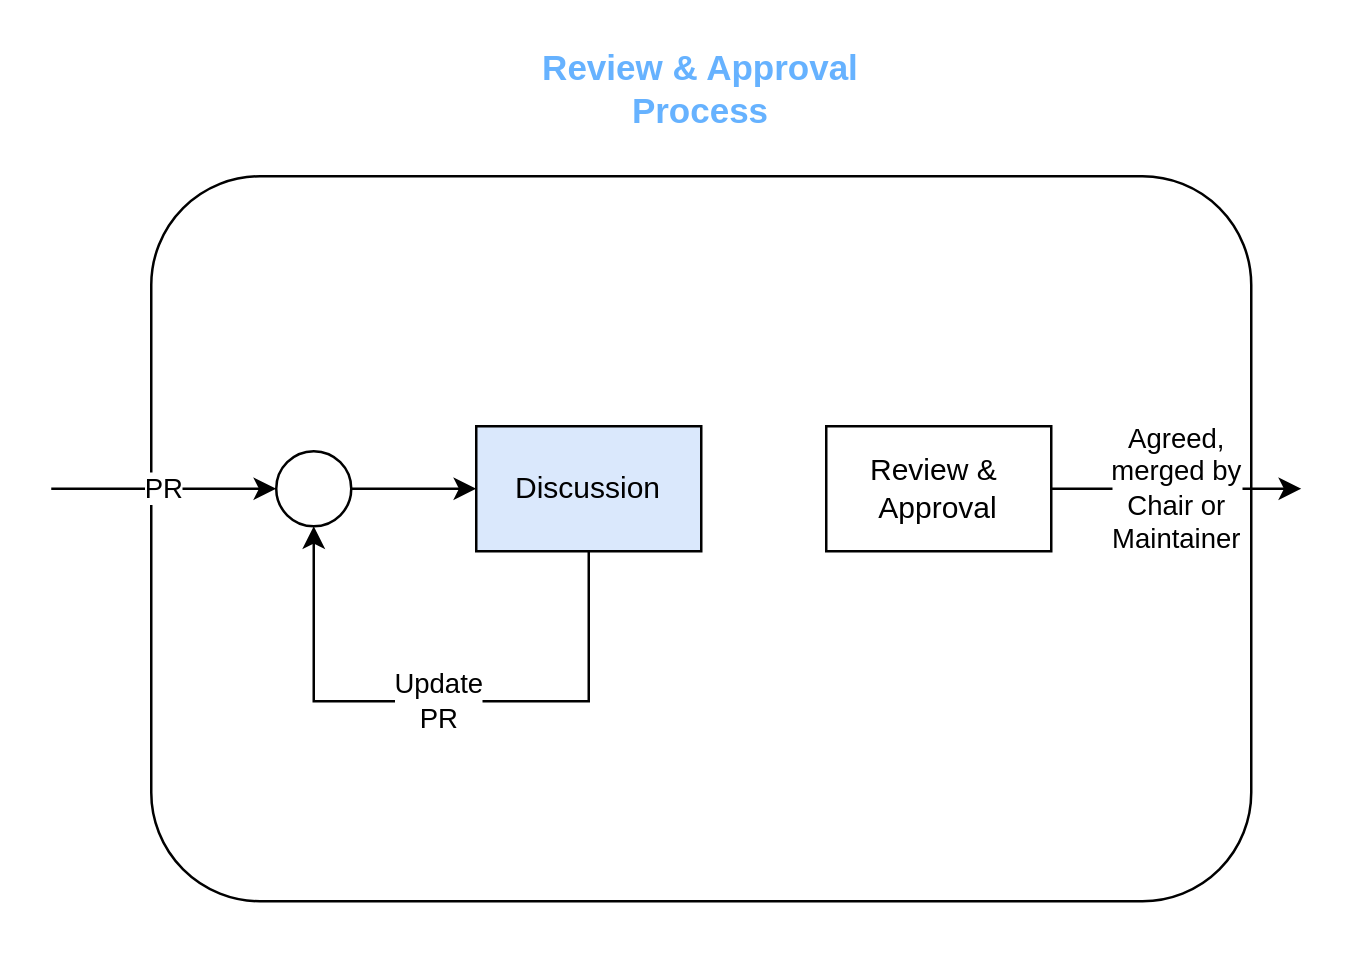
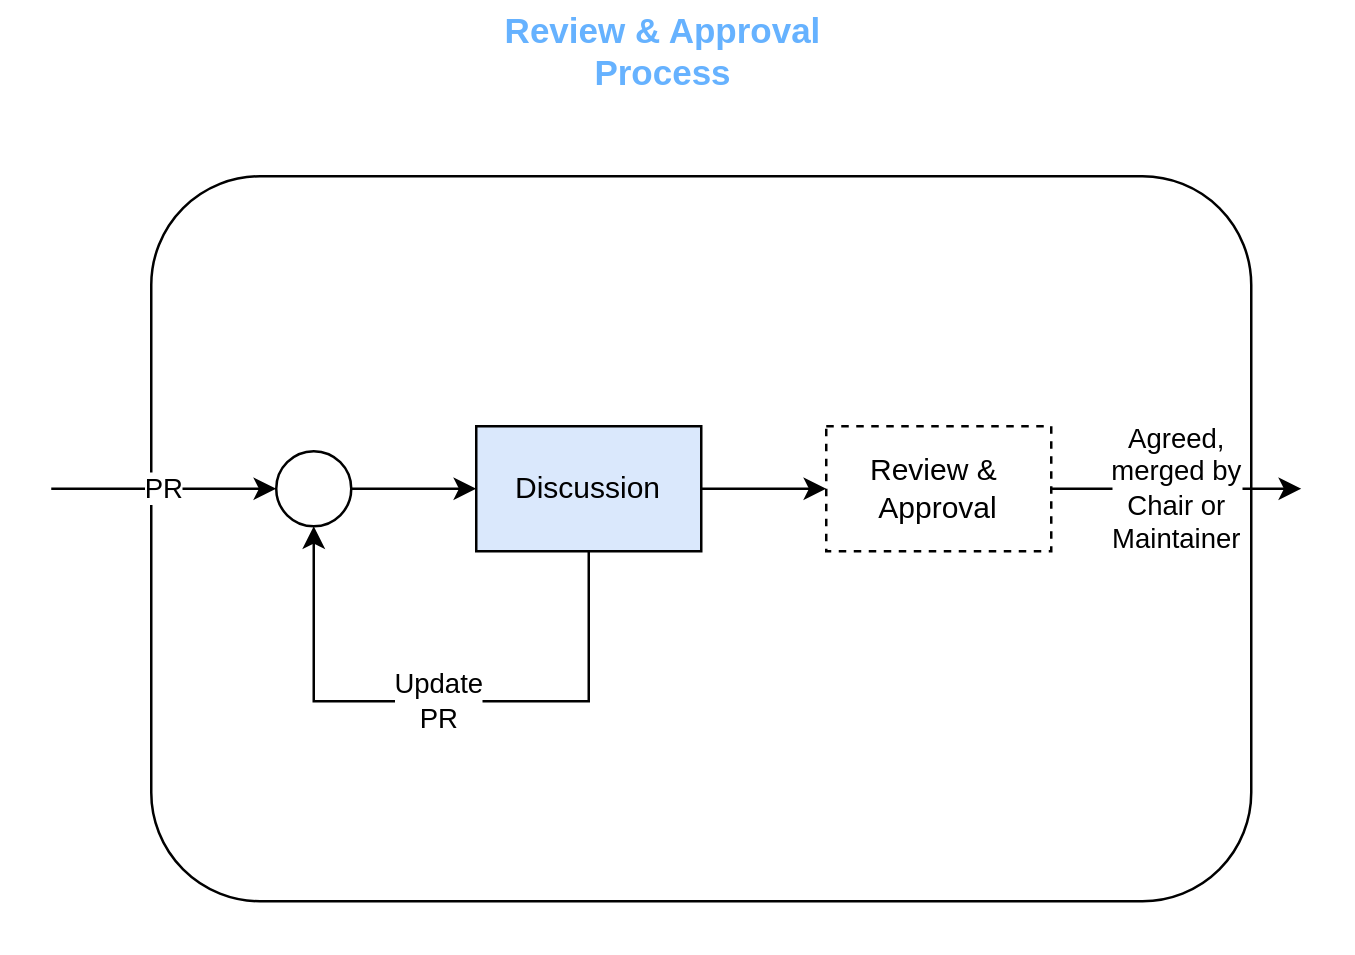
- <mxCell id="11" value="&lt;font color=&quot;#66b2ff&quot;&gt;&lt;b&gt;&lt;font style=&quot;font-size: 14px;&quot;&gt;Review &amp;amp; Approval Process&lt;/font&gt;&lt;/b&gt;&lt;/font&gt;" style="text;html=1;strokeColor=none;fillColor=none;align=center;verticalAlign=middle;whiteSpace=wrap;rounded=0;" vertex="1" parent="1"><mxGeometry x="205" y="20" width="150" height="30" as="geometry" /></mxCell>
+ <mxCell id="11" value="&lt;font color=&quot;#66b2ff&quot;&gt;&lt;b&gt;&lt;font style=&quot;font-size: 14px;&quot;&gt;Review &amp;amp; Approval Process&lt;/font&gt;&lt;/b&gt;&lt;/font&gt;" style="text;html=1;strokeColor=none;fillColor=none;align=center;verticalAlign=middle;whiteSpace=wrap;rounded=0;" vertex="1" parent="1"><mxGeometry x="190" y="5" width="150" height="30" as="geometry" /></mxCell>
+ <mxCell id="9" value="" style="endArrow=classic;html=1;rounded=0;entryX=0;entryY=0.5;entryDx=0;entryDy=0;exitX=1;exitY=0.5;exitDx=0;exitDy=0;" edge="1" parent="1" source="5" target="8"><mxGeometry width="50" height="50" relative="1" as="geometry"><mxPoint x="240" y="30" as="sourcePoint" /><mxPoint x="290" as="targetPoint" y="-20" /></mxGeometry></mxCell>
- <mxCell id="8" value="&lt;div&gt;Review &amp;amp;&amp;nbsp;&lt;/div&gt;&lt;div&gt;Approval&lt;/div&gt;" style="rounded=0;whiteSpace=wrap;html=1;" vertex="1" parent="1"><mxGeometry x="330" y="170" width="90" height="50" as="geometry" /></mxCell>
+ <mxCell id="8" value="&lt;div&gt;Review &amp;amp;&amp;nbsp;&lt;/div&gt;&lt;div&gt;Approval&lt;/div&gt;" style="rounded=0;whiteSpace=wrap;html=1;dashed=1;" vertex="1" parent="1"><mxGeometry x="330" y="170" width="90" height="50" as="geometry" /></mxCell>
